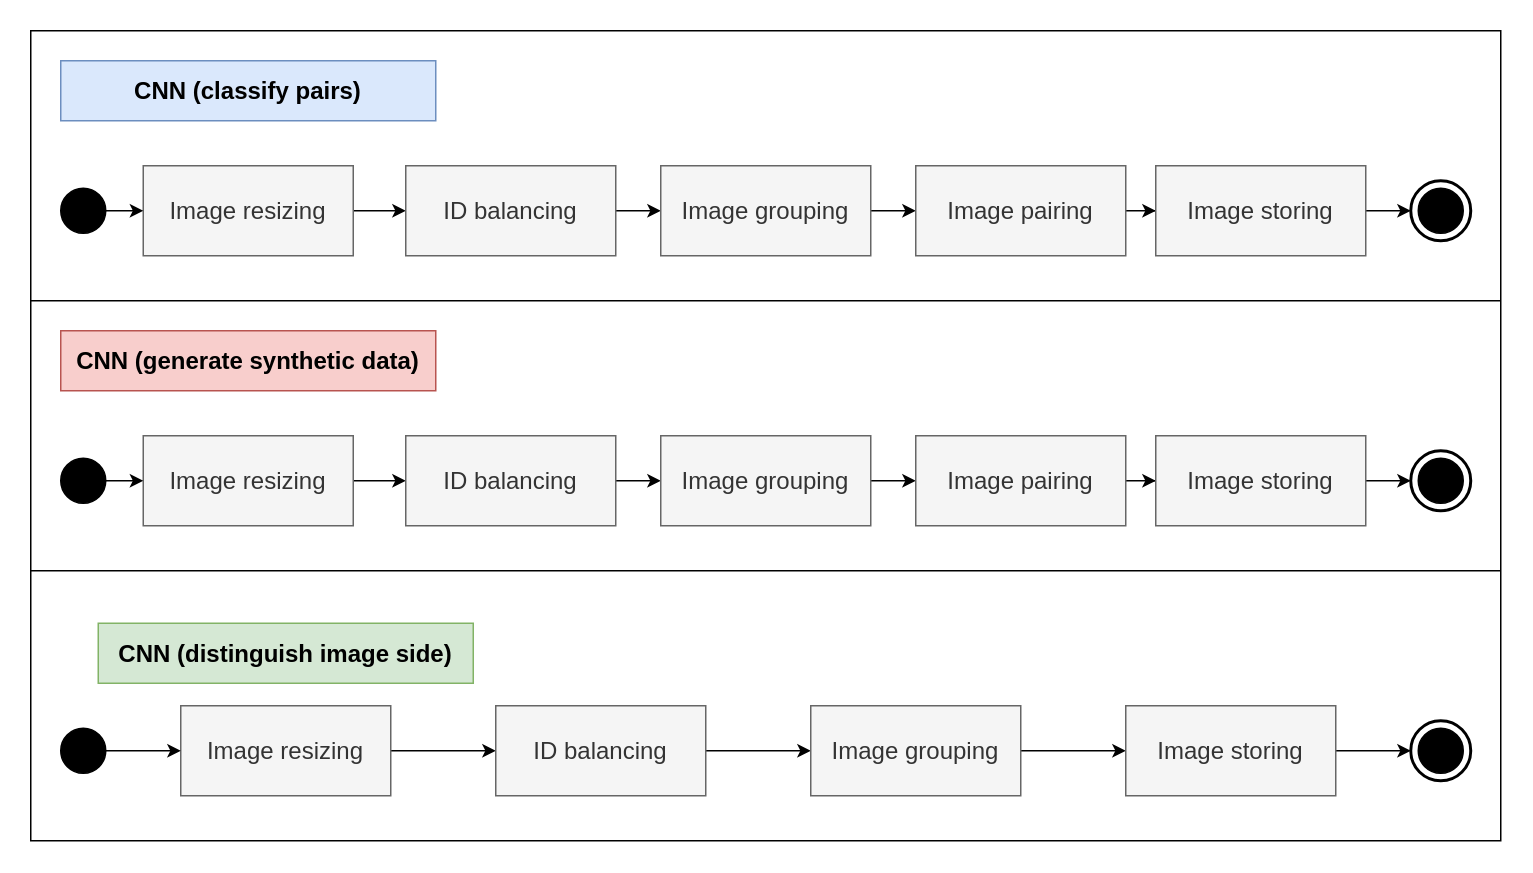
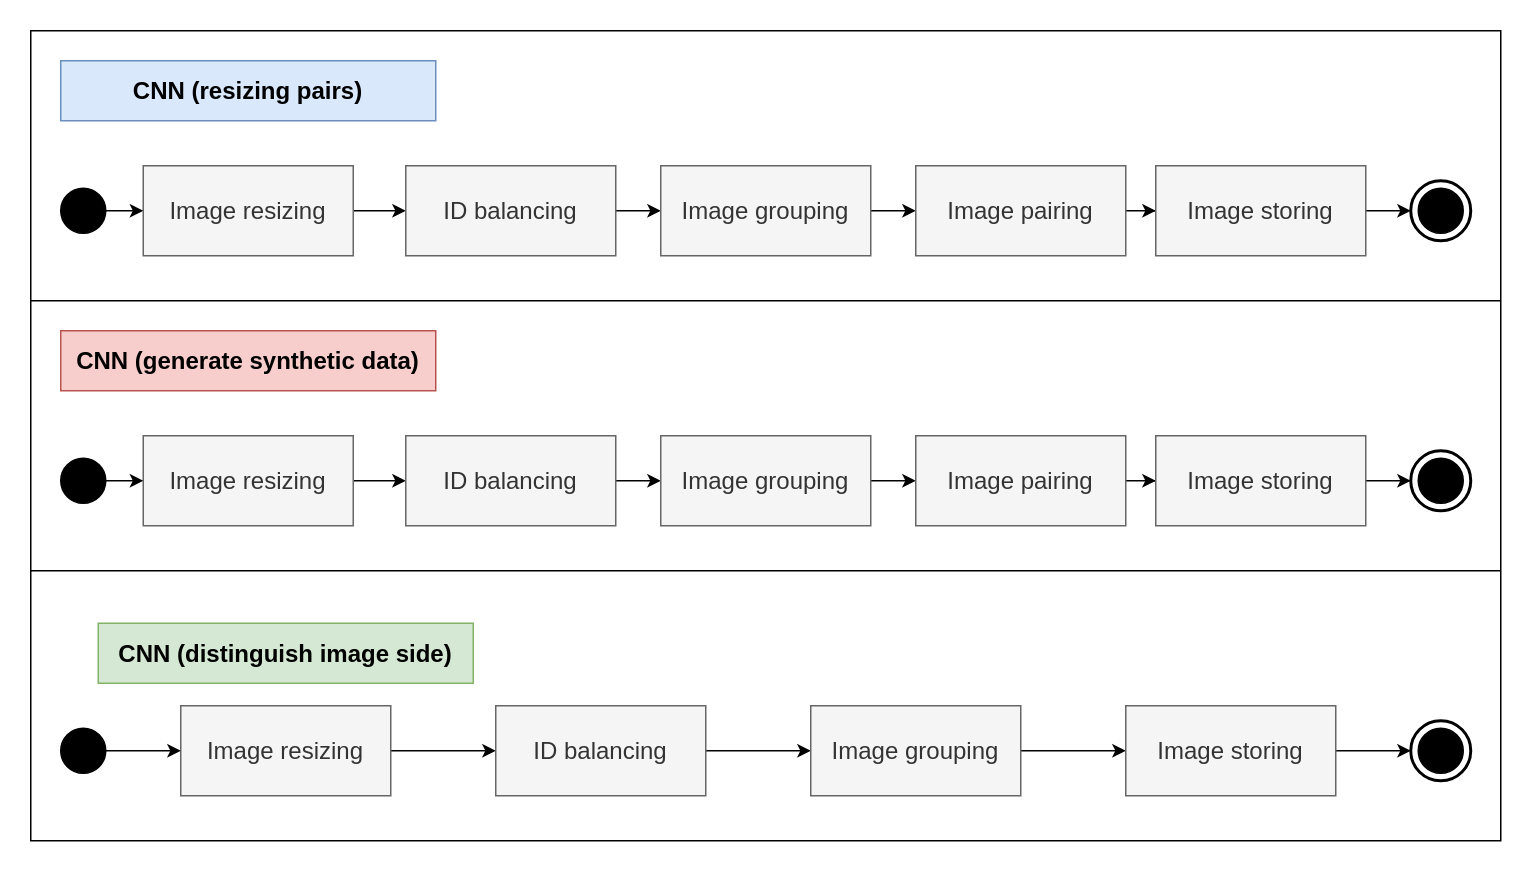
- <mxCell id="3" value="&lt;font size=&quot;1&quot;&gt;&lt;b style=&quot;font-size: 16px&quot;&gt;CNN (classify pairs)&lt;/b&gt;&lt;/font&gt;" style="rounded=0;whiteSpace=wrap;html=1;fillColor=#dae8fc;strokeColor=#6c8ebf;" vertex="1" parent="1"><mxGeometry x="40" y="40" width="250" height="40" as="geometry" /></mxCell>
+ <mxCell id="3" value="&lt;font size=&quot;1&quot;&gt;&lt;b style=&quot;font-size: 16px&quot;&gt;CNN (resizing pairs)&lt;/b&gt;&lt;/font&gt;" style="rounded=0;whiteSpace=wrap;html=1;fillColor=#dae8fc;strokeColor=#6c8ebf;" vertex="1" parent="1"><mxGeometry x="40" y="40" width="250" height="40" as="geometry" /></mxCell>
